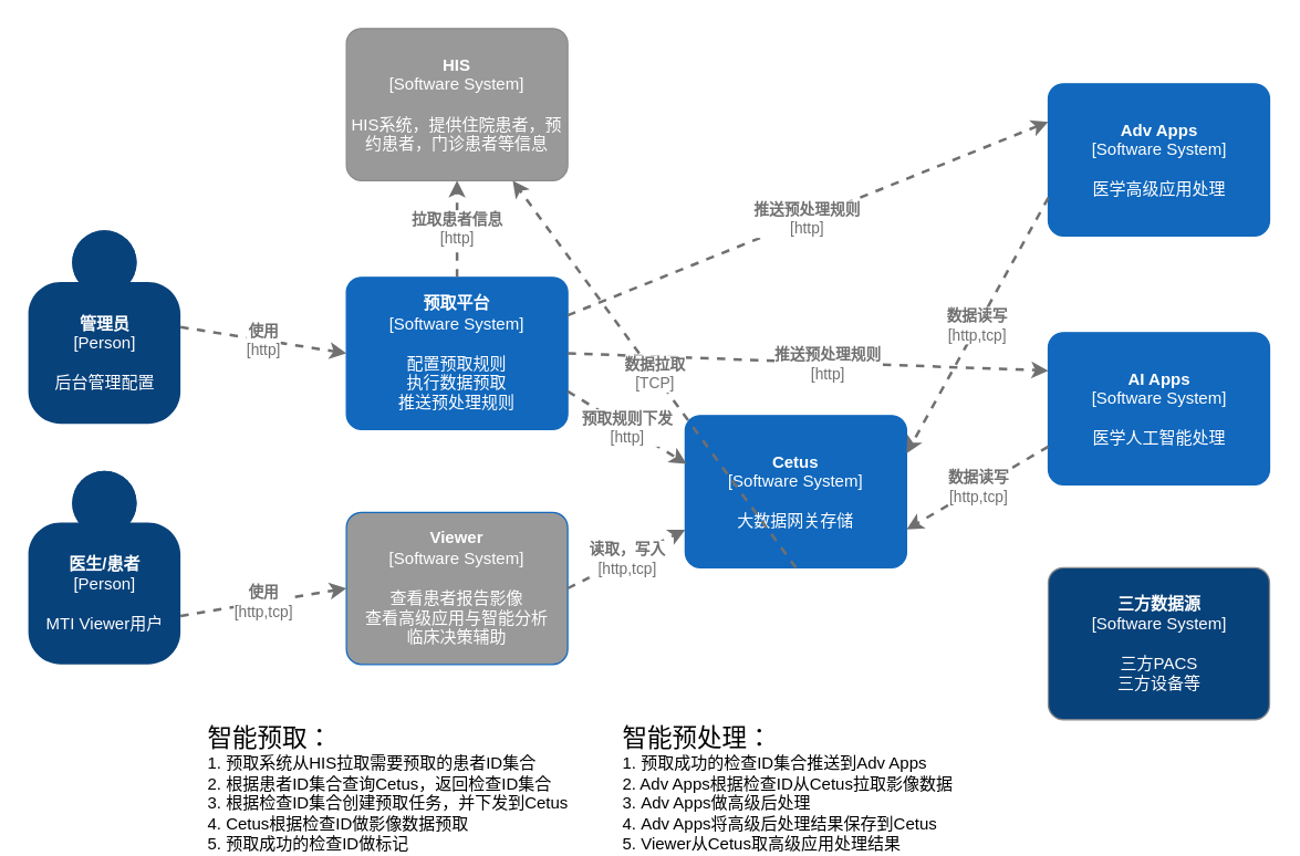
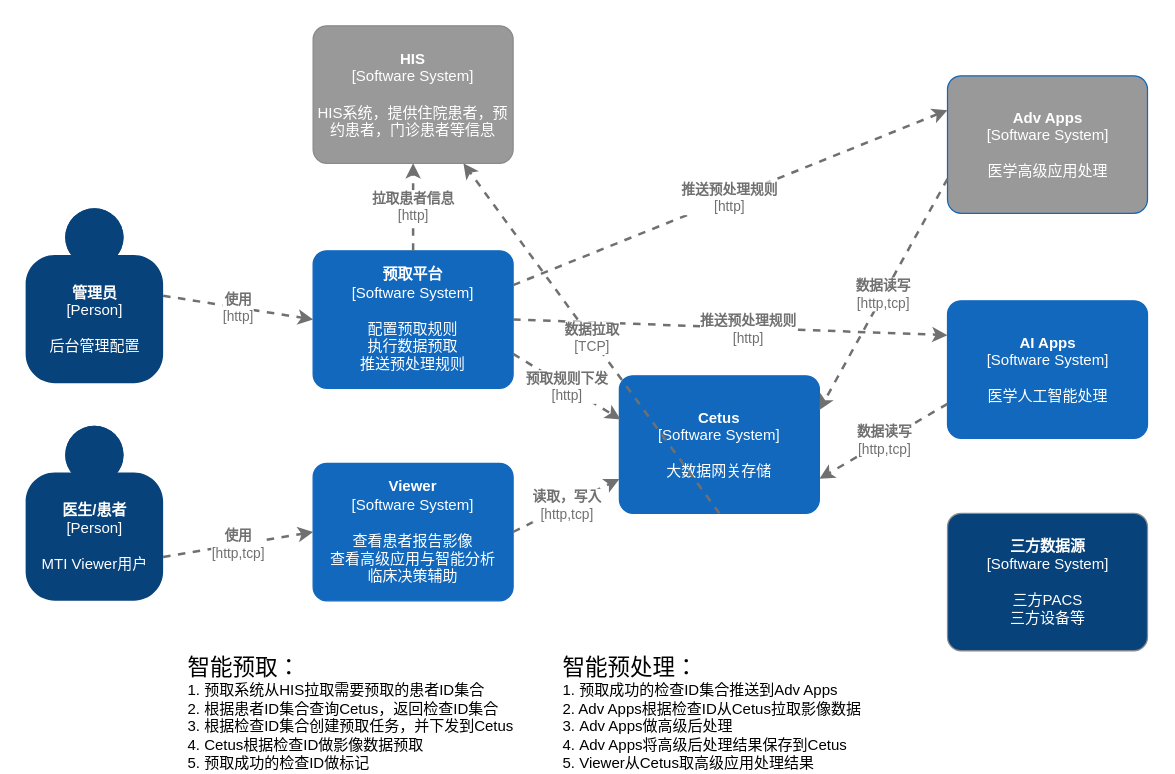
- <mxCell id="5" value="&lt;b&gt;Adv Apps&lt;/b&gt;&lt;div&gt;[Software System]&lt;/div&gt;&lt;br&gt;&lt;div&gt;医学高级应用处理&lt;/div&gt;" style="rounded=1;whiteSpace=wrap;html=1;labelBackgroundColor=none;fillColor=#1168BD;fontColor=#ffffff;align=center;arcSize=10;strokeColor=#1168BD;metaEdit=1;metaData={&quot;c4Type&quot;:{&quot;editable&quot;:false}};points=[[0.25,0,0],[0.5,0,0],[0.75,0,0],[1,0.25,0],[1,0.5,0],[1,0.75,0],[0.75,1,0],[0.5,1,0],[0.25,1,0],[0,0.75,0],[0,0.5,0],[0,0.25,0]];" parent="1" vertex="1"><mxGeometry x="757.5" y="60" width="160" height="110.0" as="geometry" /></mxCell>
+ <mxCell id="5" value="&lt;b&gt;Adv Apps&lt;/b&gt;&lt;div&gt;[Software System]&lt;/div&gt;&lt;br&gt;&lt;div&gt;医学高级应用处理&lt;/div&gt;" style="rounded=1;whiteSpace=wrap;html=1;labelBackgroundColor=none;fillColor=#999999;fontColor=#ffffff;align=center;arcSize=10;strokeColor=#1168BD;metaEdit=1;metaData={&quot;c4Type&quot;:{&quot;editable&quot;:false}};points=[[0.25,0,0],[0.5,0,0],[0.75,0,0],[1,0.25,0],[1,0.5,0],[1,0.75,0],[0.75,1,0],[0.5,1,0],[0.25,1,0],[0,0.75,0],[0,0.5,0],[0,0.25,0]];" parent="1" vertex="1"><mxGeometry x="757.5" y="60" width="160" height="110.0" as="geometry" /></mxCell>
- <mxCell id="7" value="&lt;b&gt;Viewer&lt;/b&gt;&lt;div&gt;[Software System]&lt;/div&gt;&lt;br&gt;&lt;div&gt;查看患者报告影像&#10;查看高级应用与智能分析&#10;临床决策辅助&lt;/div&gt;" style="rounded=1;whiteSpace=wrap;html=1;labelBackgroundColor=none;fillColor=#999999;fontColor=#ffffff;align=center;arcSize=10;strokeColor=#1168BD;metaEdit=1;metaData={&quot;c4Type&quot;:{&quot;editable&quot;:false}};points=[[0.25,0,0],[0.5,0,0],[0.75,0,0],[1,0.25,0],[1,0.5,0],[1,0.75,0],[0.75,1,0],[0.5,1,0],[0.25,1,0],[0,0.75,0],[0,0.5,0],[0,0.25,0]];" parent="1" vertex="1"><mxGeometry x="250" y="370" width="160" height="110.0" as="geometry" /></mxCell>
+ <mxCell id="7" value="&lt;b&gt;Viewer&lt;/b&gt;&lt;div&gt;[Software System]&lt;/div&gt;&lt;br&gt;&lt;div&gt;查看患者报告影像&#10;查看高级应用与智能分析&#10;临床决策辅助&lt;/div&gt;" style="rounded=1;whiteSpace=wrap;html=1;labelBackgroundColor=none;fillColor=#1168BD;fontColor=#ffffff;align=center;arcSize=10;strokeColor=#1168BD;metaEdit=1;metaData={&quot;c4Type&quot;:{&quot;editable&quot;:false}};points=[[0.25,0,0],[0.5,0,0],[0.75,0,0],[1,0.25,0],[1,0.5,0],[1,0.75,0],[0.75,1,0],[0.5,1,0],[0.25,1,0],[0,0.75,0],[0,0.5,0],[0,0.25,0]];" parent="1" vertex="1"><mxGeometry x="250" y="370" width="160" height="110.0" as="geometry" /></mxCell>
